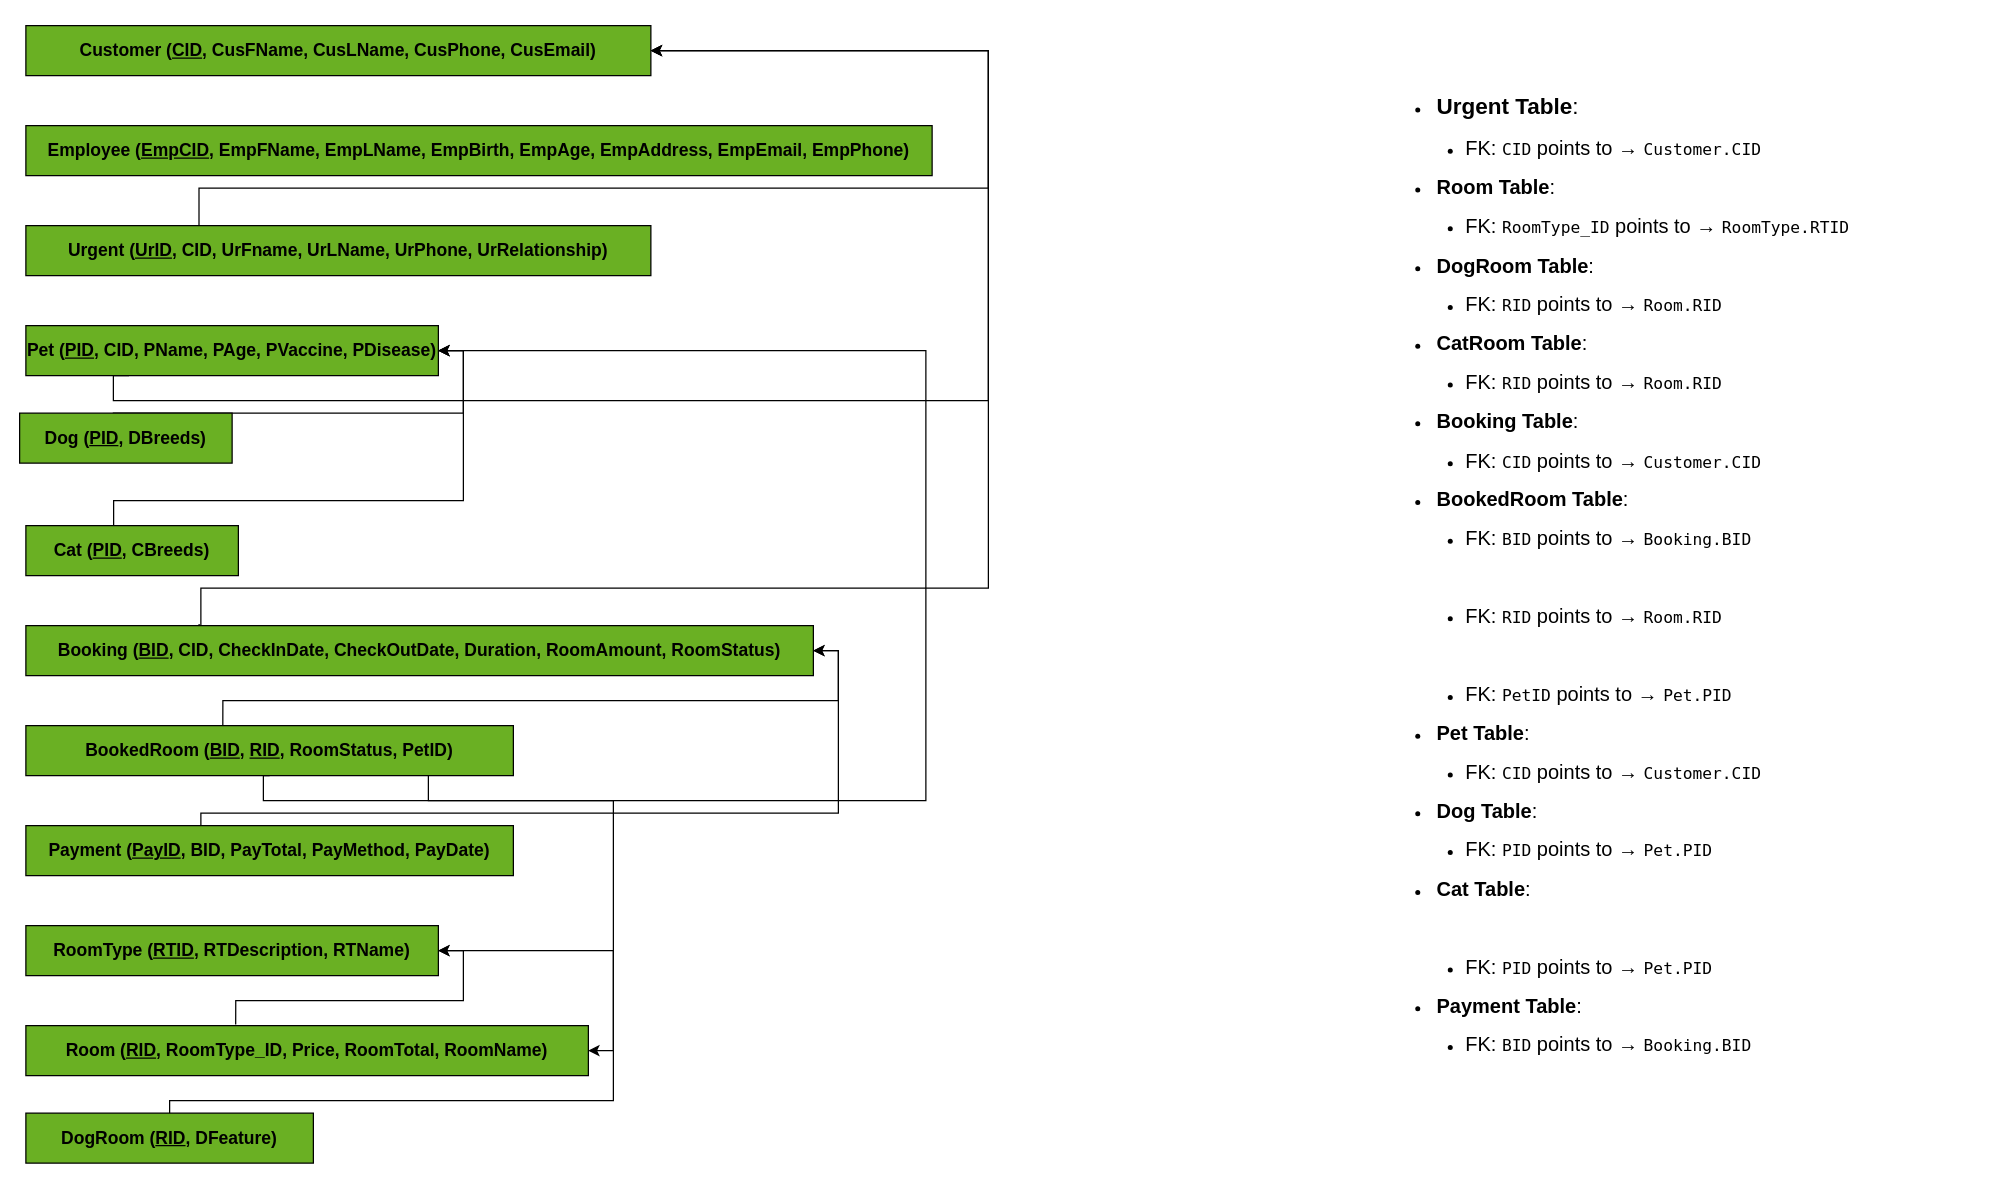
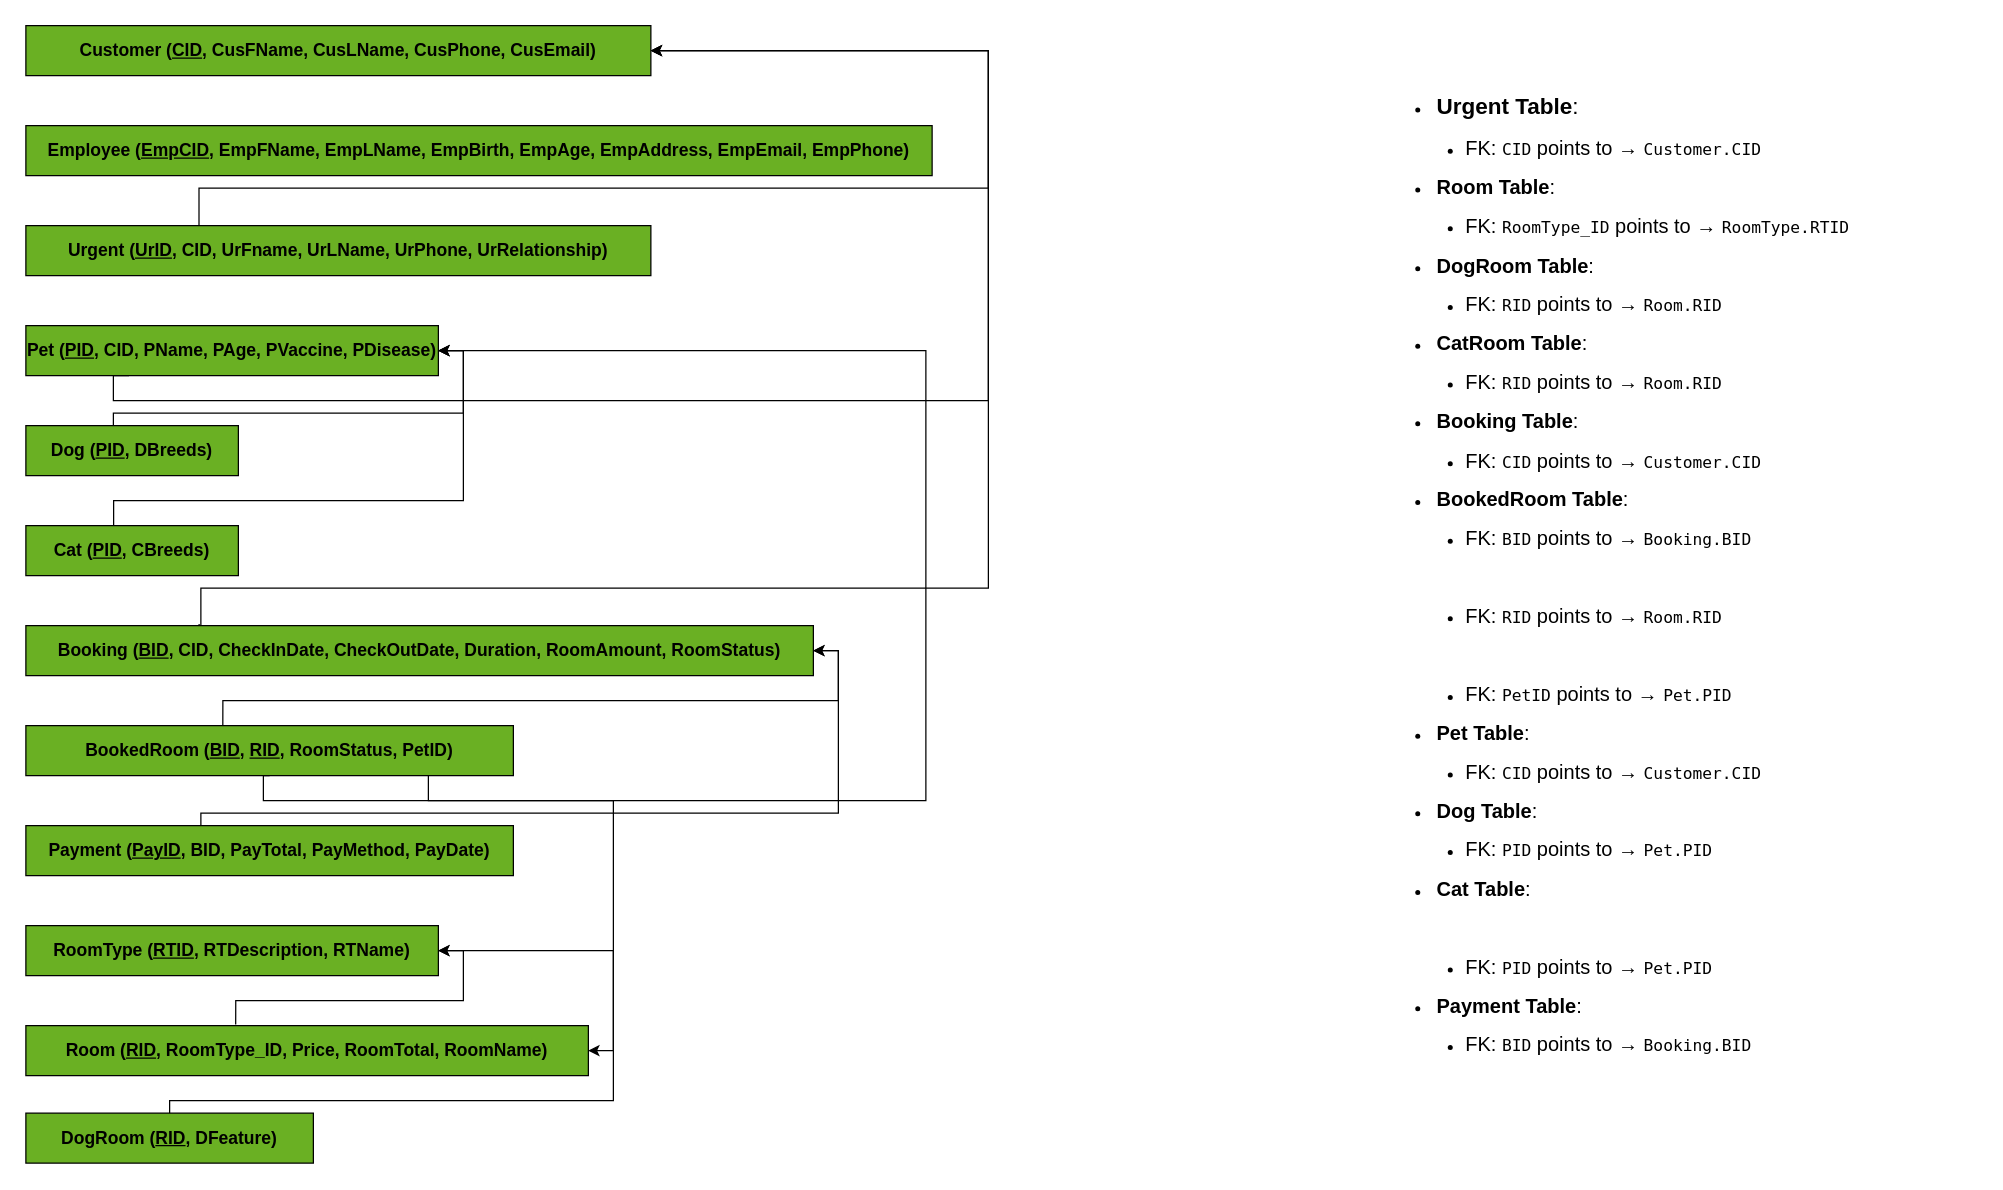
- <mxCell id="20" value="Dog (&lt;u&gt;PID&lt;/u&gt;, DBreeds)" style="rounded=0;whiteSpace=wrap;html=1;fillColor=#6AB023;fontStyle=1;fontSize=14;strokeColor=#000000;" vertex="1" parent="1"><mxGeometry x="15" y="330" width="170" height="40" as="geometry" /></mxCell>
+ <mxCell id="20" value="Dog (&lt;u&gt;PID&lt;/u&gt;, DBreeds)" style="rounded=0;whiteSpace=wrap;html=1;fillColor=#6AB023;fontStyle=1;fontSize=14;strokeColor=#000000;" vertex="1" parent="1"><mxGeometry x="20" y="340" width="170" height="40" as="geometry" /></mxCell>
